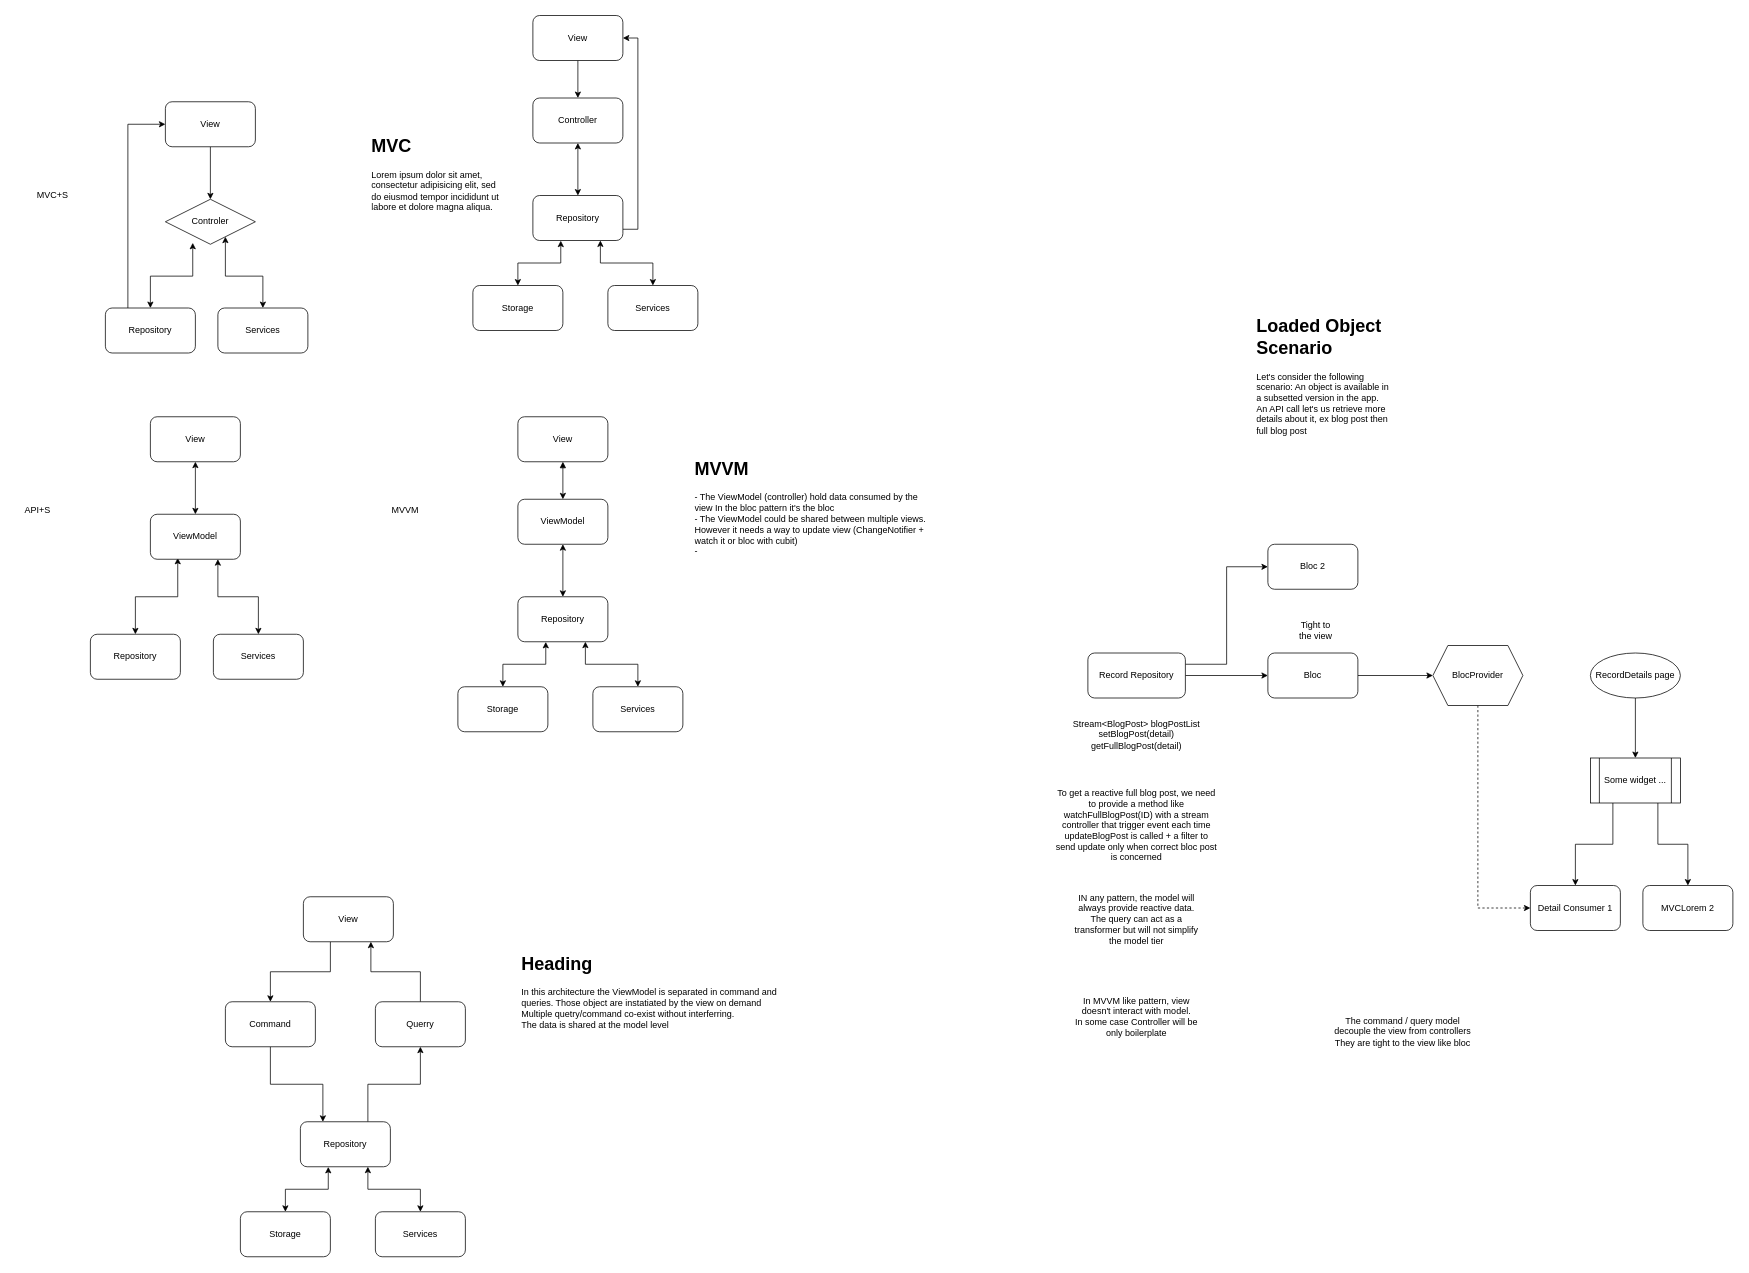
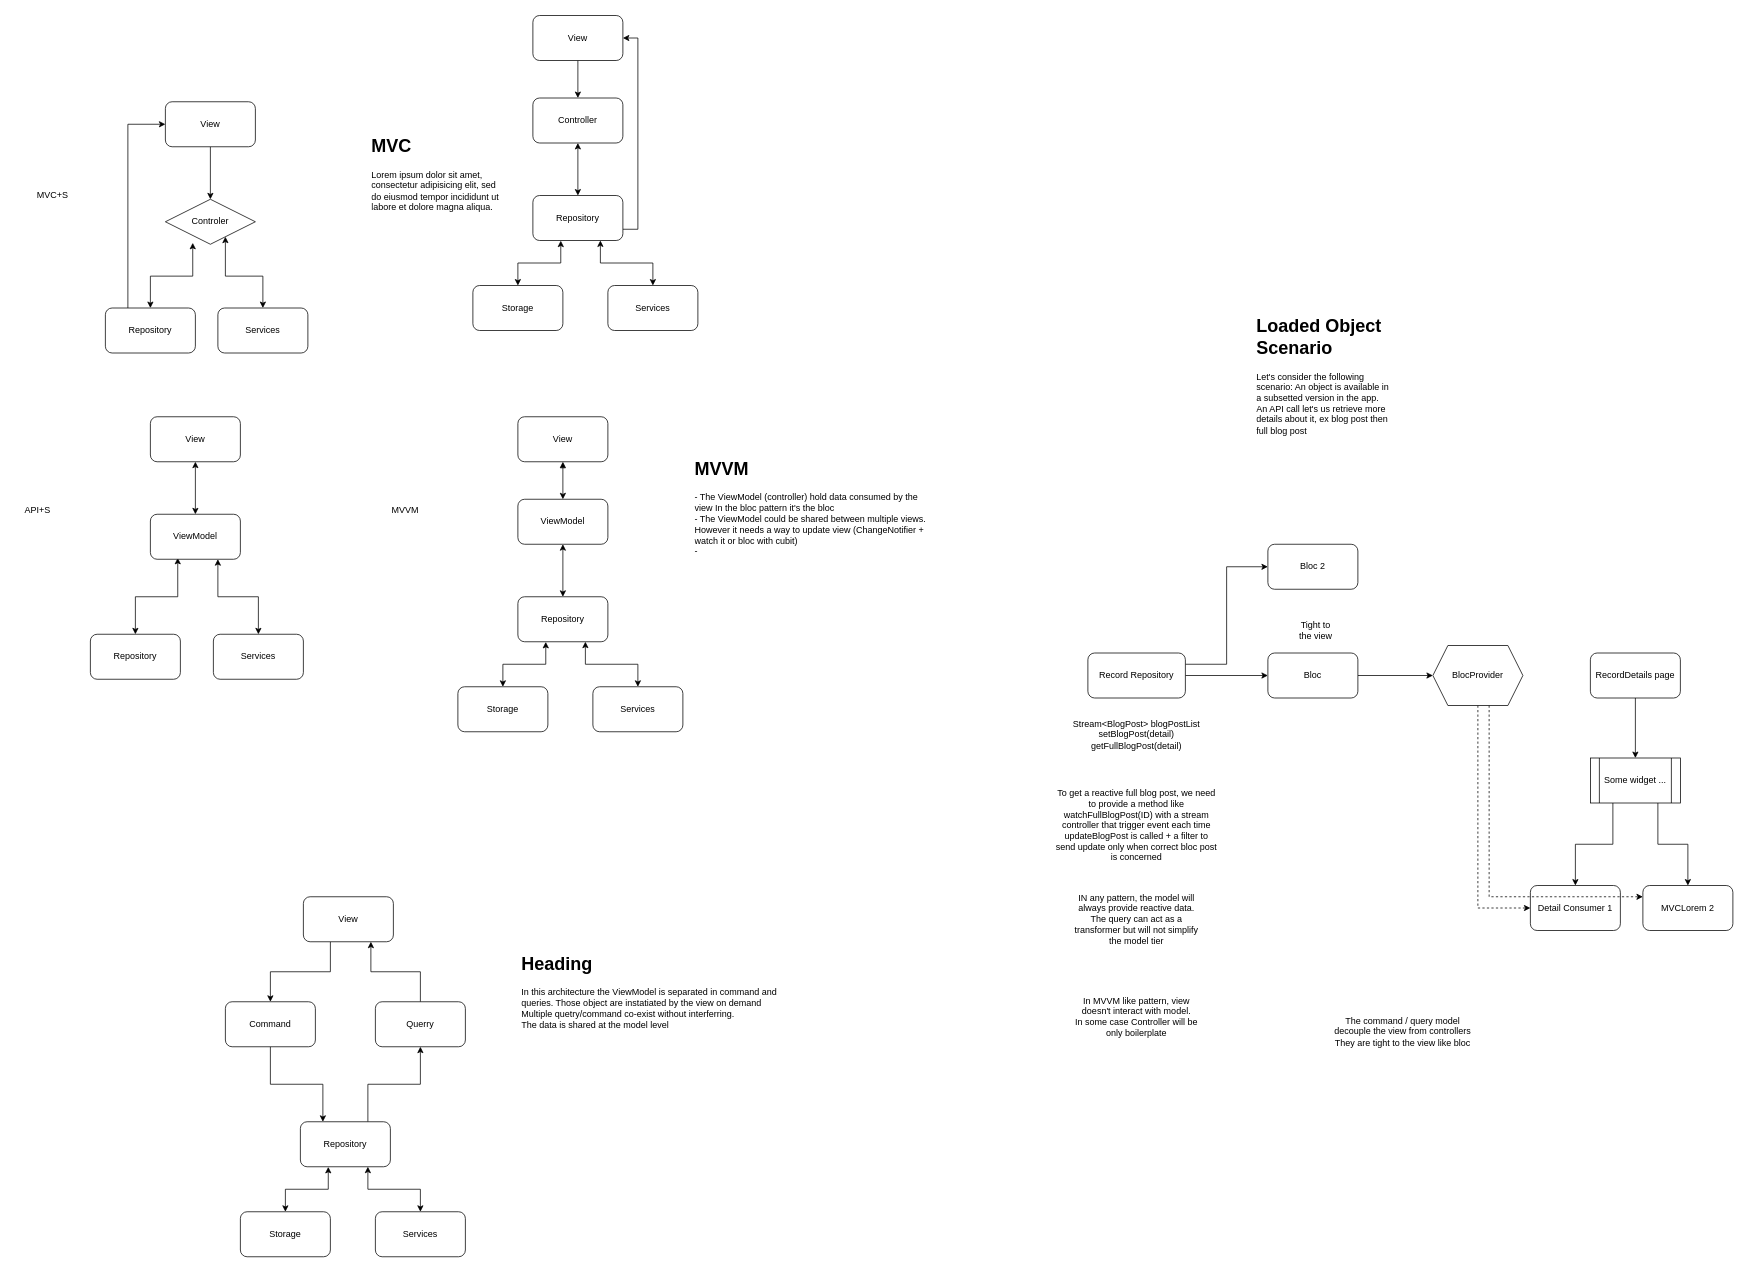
- <mxCell id="55" value="RecordDetails page" style="ellipse;whiteSpace=wrap;html=1;" vertex="1" parent="1"><mxGeometry x="2120" y="870" width="120" height="60" as="geometry" /></mxCell>
+ <mxCell id="55" value="RecordDetails page" style="rounded=1;whiteSpace=wrap;html=1;" vertex="1" parent="1"><mxGeometry x="2120" y="870" width="120" height="60" as="geometry" /></mxCell>
+ <mxCell id="62" style="edgeStyle=orthogonalEdgeStyle;rounded=0;orthogonalLoop=1;jettySize=auto;html=1;exitX=0.625;exitY=1;exitDx=0;exitDy=0;entryX=0;entryY=0.25;entryDx=0;entryDy=0;dashed=1;" edge="1" parent="1" source="63" target="60"><mxGeometry relative="1" as="geometry" /></mxCell>
